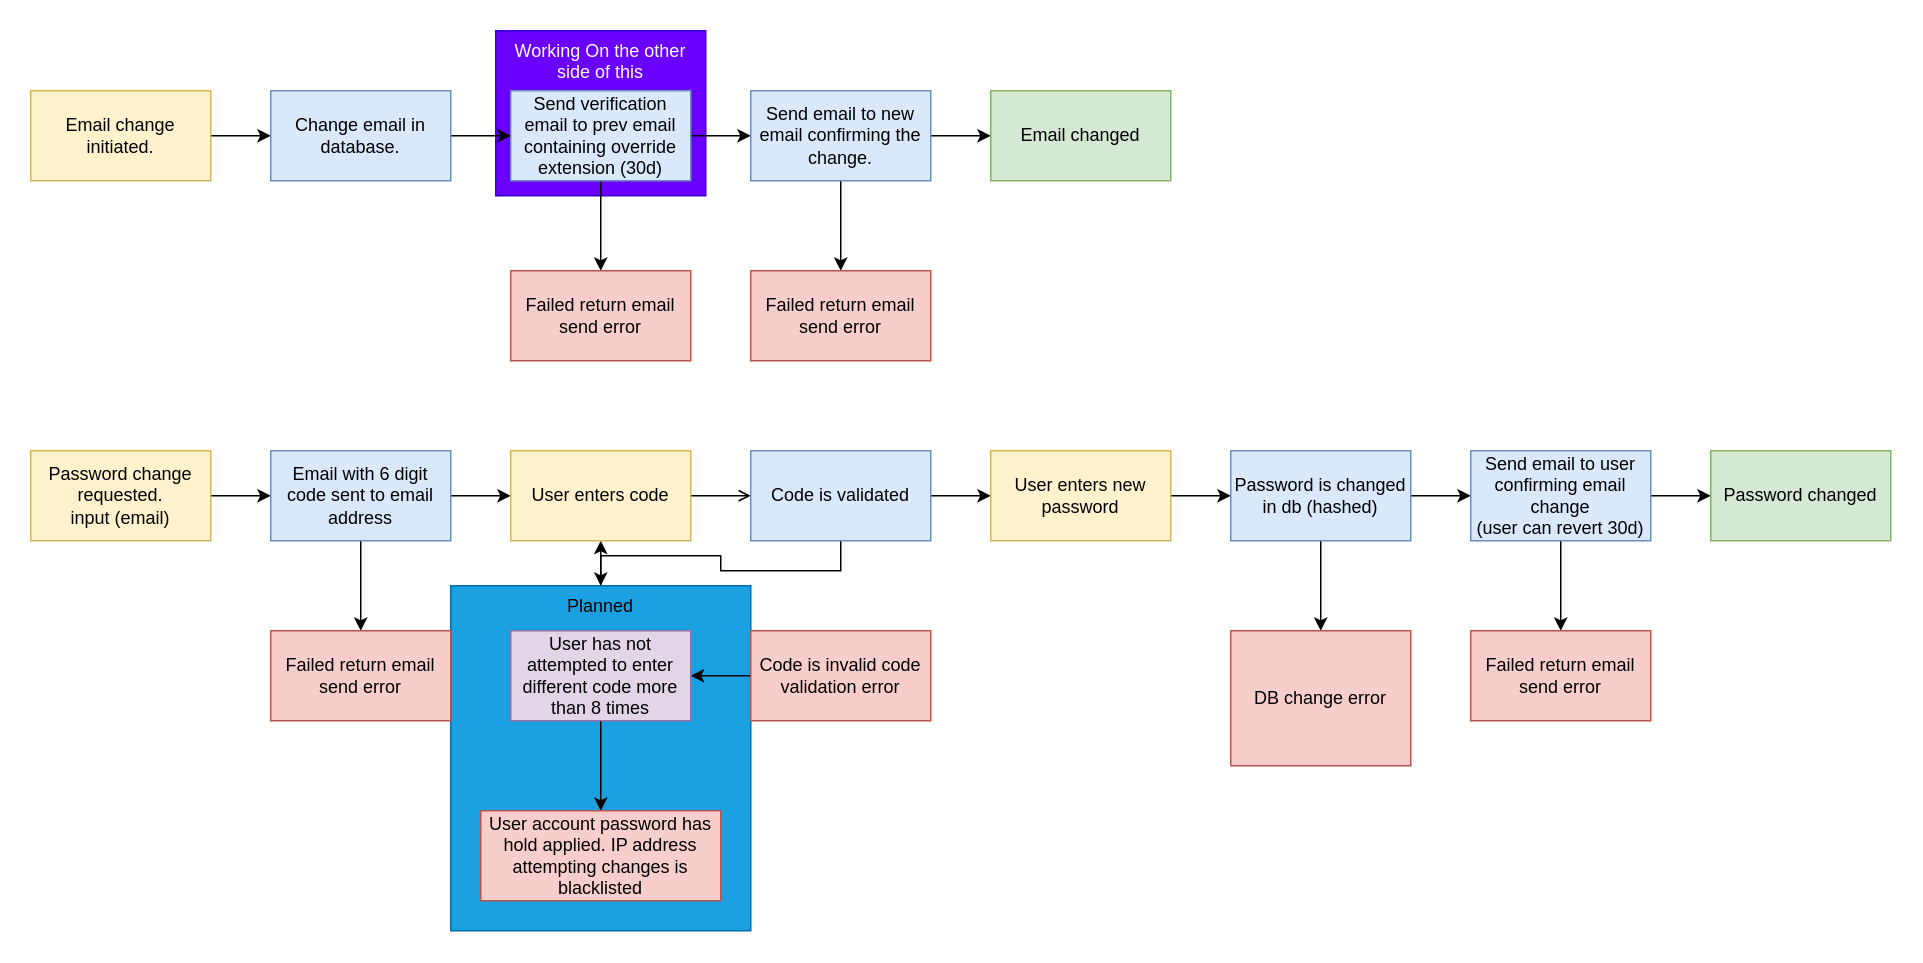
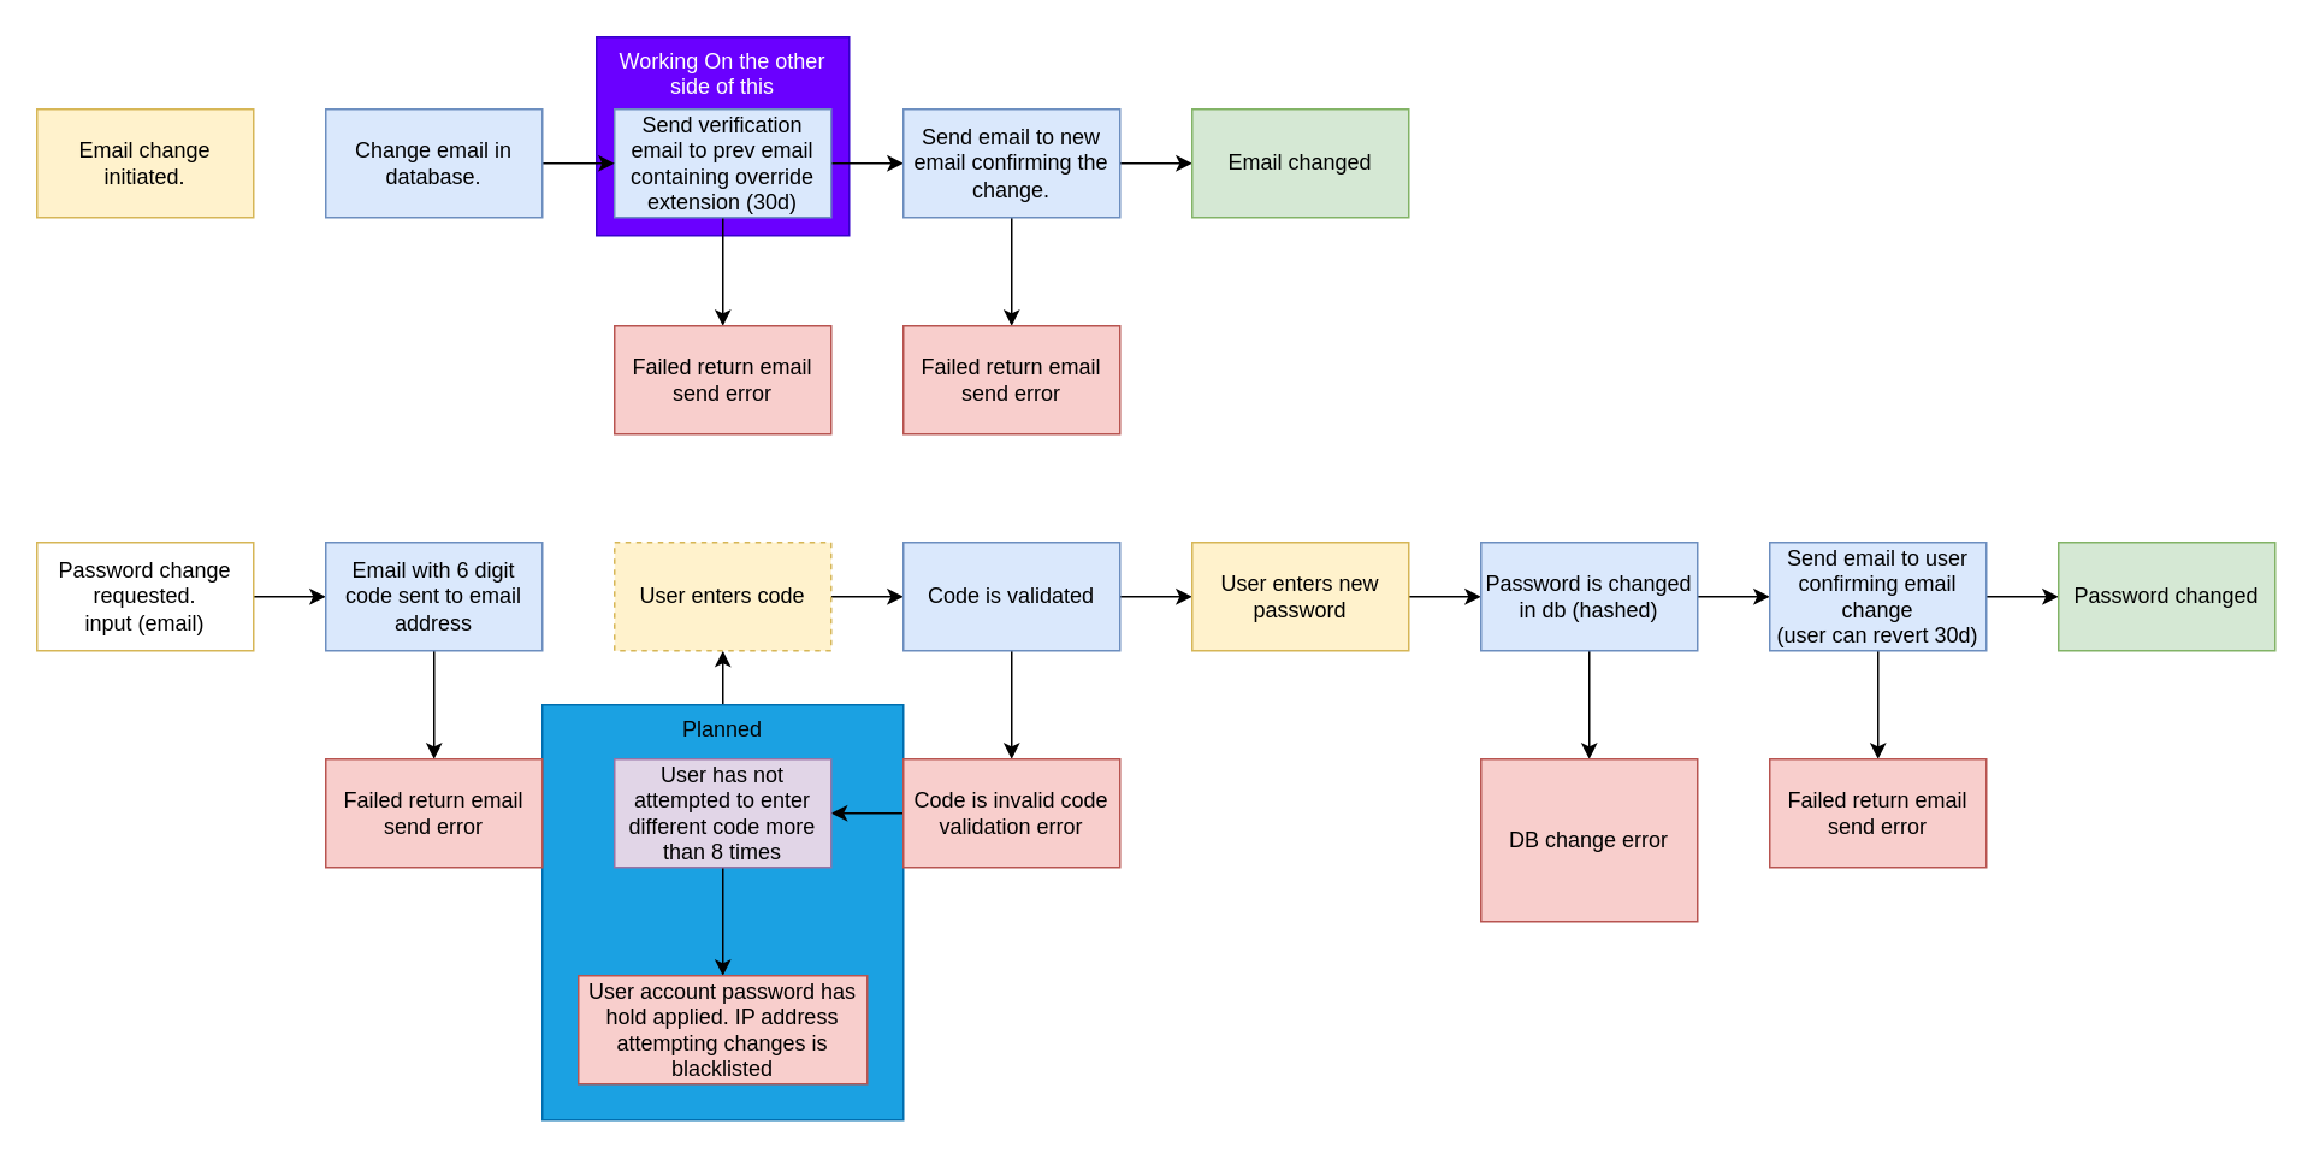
- <mxCell id="5" value="" style="edgeStyle=orthogonalEdgeStyle;rounded=0;orthogonalLoop=1;jettySize=auto;html=1;" parent="1" source="6" target="17" edge="1"><mxGeometry relative="1" as="geometry" /></mxCell>
- <mxCell id="19" value="Password change requested.&lt;br&gt;input (email)" style="whiteSpace=wrap;html=1;fillColor=#fff2cc;strokeColor=#d6b656;" parent="1" vertex="1"><mxGeometry x="20" y="300" width="120" height="60" as="geometry" /></mxCell>
+ <mxCell id="19" value="Password change requested.&lt;br&gt;input (email)" style="whiteSpace=wrap;html=1;fillColor=#ffffff;strokeColor=#d6b656;" parent="1" vertex="1"><mxGeometry x="20" y="300" width="120" height="60" as="geometry" /></mxCell>
- <mxCell id="21" value="" style="edgeStyle=orthogonalEdgeStyle;rounded=0;orthogonalLoop=1;jettySize=auto;html=1;" parent="1" source="22" target="25" edge="1"><mxGeometry relative="1" as="geometry" /></mxCell>
- <mxCell id="25" value="User enters code" style="whiteSpace=wrap;html=1;fillColor=#fff2cc;strokeColor=#d6b656;" parent="1" vertex="1"><mxGeometry x="340" y="300" width="120" height="60" as="geometry" /></mxCell>
+ <mxCell id="25" value="User enters code" style="whiteSpace=wrap;html=1;fillColor=#fff2cc;strokeColor=#d6b656;dashed=1;" parent="1" vertex="1"><mxGeometry x="340" y="300" width="120" height="60" as="geometry" /></mxCell>
- <mxCell id="24" value="" style="edgeStyle=orthogonalEdgeStyle;rounded=0;orthogonalLoop=1;jettySize=auto;html=1;endArrow=open;" parent="1" source="25" target="28" edge="1"><mxGeometry relative="1" as="geometry" /></mxCell>
+ <mxCell id="24" value="" style="edgeStyle=orthogonalEdgeStyle;rounded=0;orthogonalLoop=1;jettySize=auto;html=1;" parent="1" source="25" target="28" edge="1"><mxGeometry relative="1" as="geometry" /></mxCell>
- <mxCell id="27" value="" style="edgeStyle=orthogonalEdgeStyle;rounded=0;orthogonalLoop=1;jettySize=auto;html=1;" parent="1" source="28" target="4" edge="1"><mxGeometry relative="1" as="geometry" /></mxCell>
+ <mxCell id="27" value="" style="edgeStyle=orthogonalEdgeStyle;rounded=0;orthogonalLoop=1;jettySize=auto;html=1;" parent="1" source="28" target="32" edge="1"><mxGeometry relative="1" as="geometry" /></mxCell>
